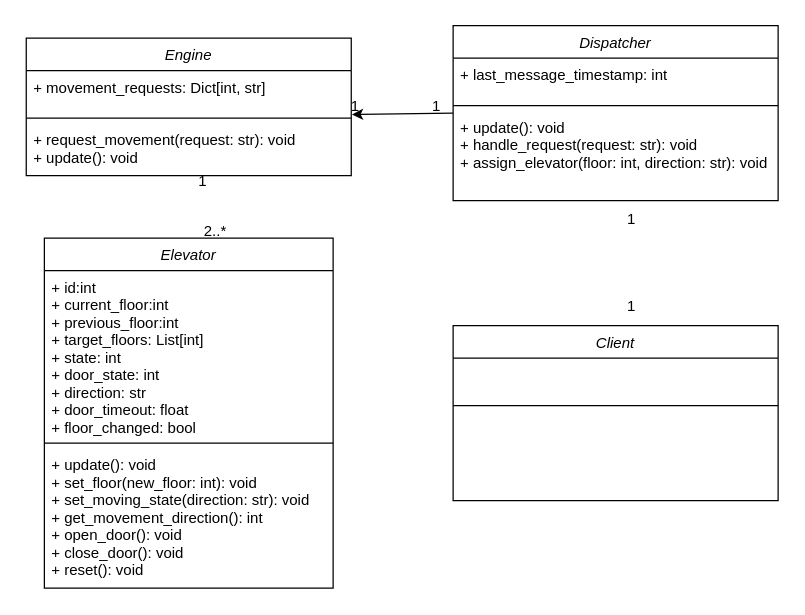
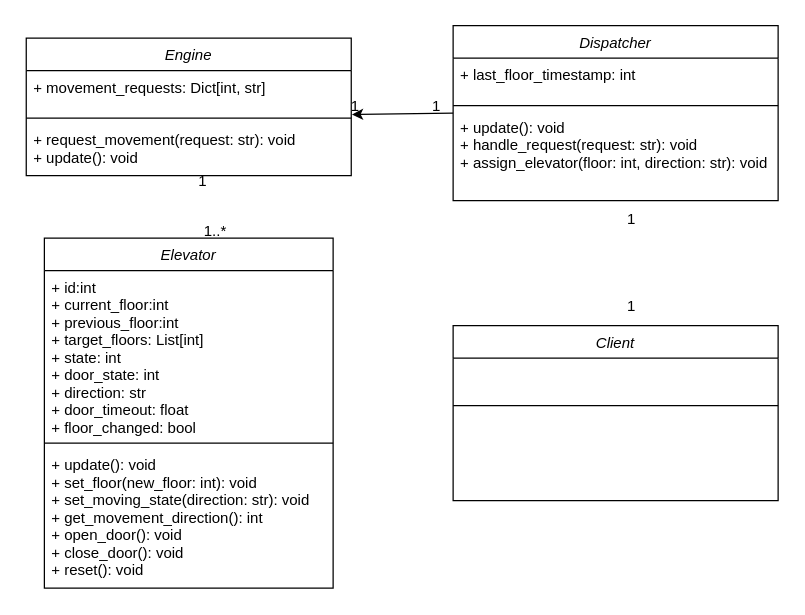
- <mxCell id="8" value="+ last_message_timestamp: int&#10;&#10;" style="text;align=left;verticalAlign=top;spacingLeft=4;spacingRight=4;overflow=hidden;rotatable=0;points=[[0,0.5],[1,0.5]];portConstraint=eastwest;" vertex="1" parent="6"><mxGeometry y="26" width="260" height="34" as="geometry" /></mxCell>
+ <mxCell id="8" value="+ last_floor_timestamp: int&#10;&#10;" style="text;align=left;verticalAlign=top;spacingLeft=4;spacingRight=4;overflow=hidden;rotatable=0;points=[[0,0.5],[1,0.5]];portConstraint=eastwest;" vertex="1" parent="6"><mxGeometry y="26" width="260" height="34" as="geometry" /></mxCell>
- <mxCell id="20" value="2..*" style="text;html=1;align=center;verticalAlign=middle;whiteSpace=wrap;rounded=0;" vertex="1" parent="1"><mxGeometry x="142" y="170" width="60" height="30" as="geometry" /></mxCell>
+ <mxCell id="20" value="1..*" style="text;html=1;align=center;verticalAlign=middle;whiteSpace=wrap;rounded=0;" vertex="1" parent="1"><mxGeometry x="142" y="170" width="60" height="30" as="geometry" /></mxCell>
